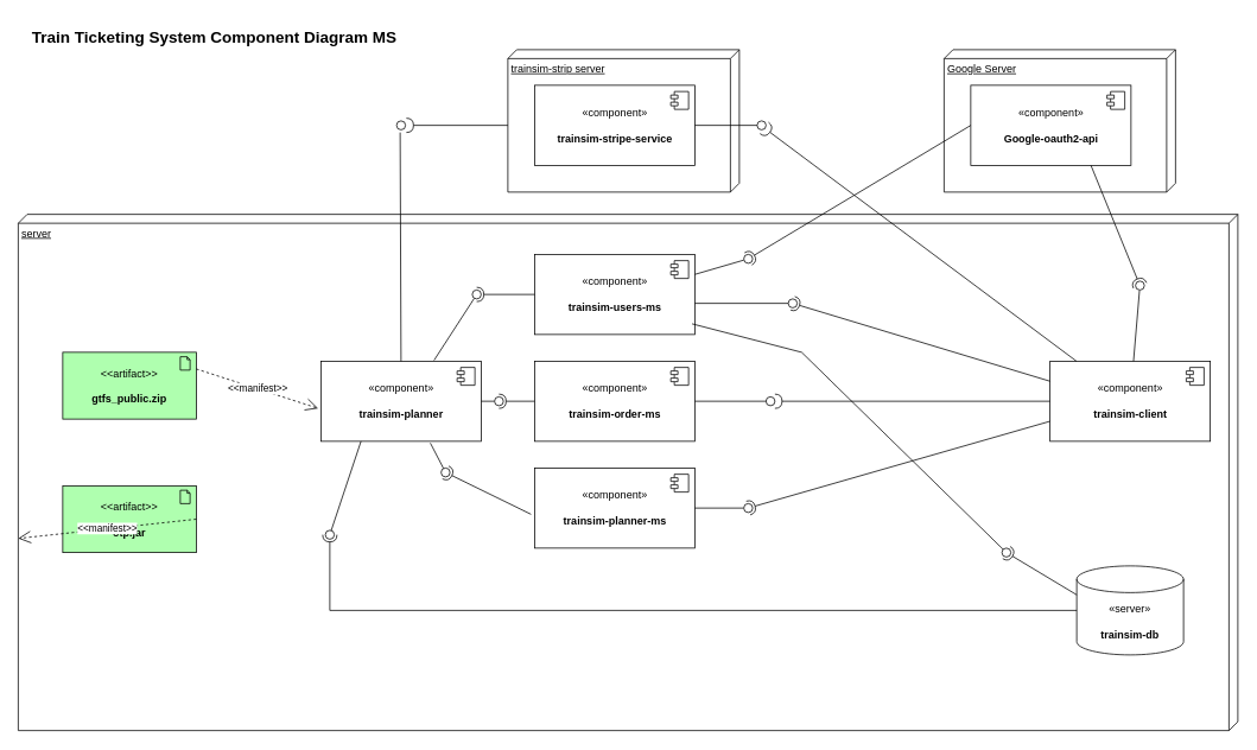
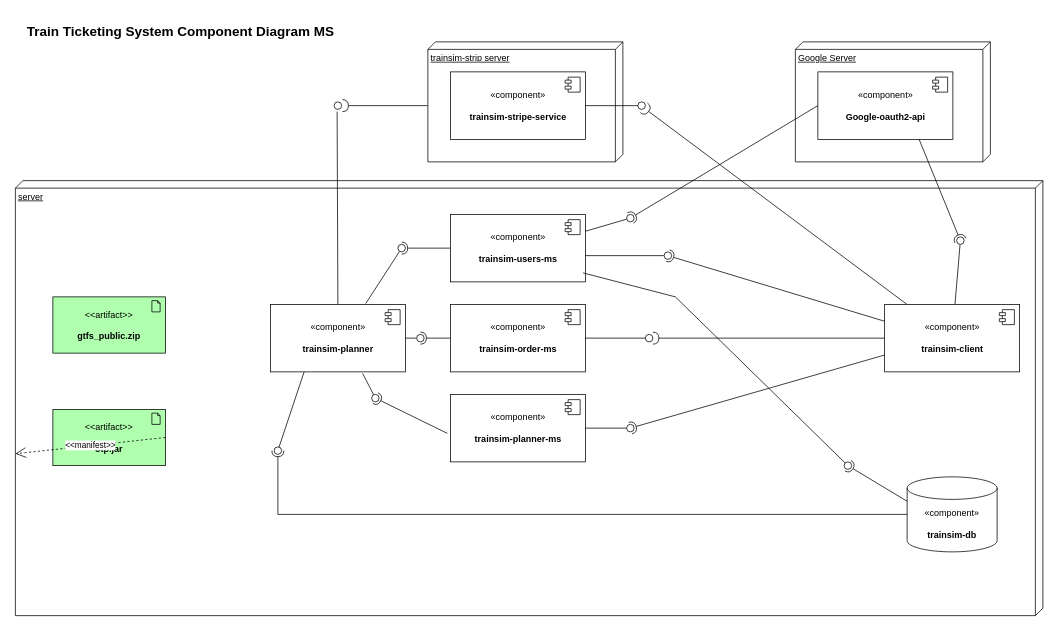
- <mxCell id="15" value="&amp;lt;&amp;lt;manifest&amp;gt;&amp;gt;" style="endArrow=open;endSize=12;dashed=1;html=1;exitX=1;exitY=0.25;exitDx=0;exitDy=0;exitPerimeter=0;entryX=-0.017;entryY=0.589;entryDx=0;entryDy=0;entryPerimeter=0;" edge="1" parent="1" source="13" target="4"><mxGeometry width="160" relative="1" as="geometry"><mxPoint x="220" y="435" as="sourcePoint" /><mxPoint x="346" y="440" as="targetPoint" /></mxGeometry></mxCell>
- <mxCell id="8" value="«server»&lt;br&gt;&lt;br&gt;&lt;b&gt;trainsim-db&lt;/b&gt;" style="shape=cylinder3;whiteSpace=wrap;html=1;boundedLbl=1;backgroundOutline=1;size=15;" vertex="1" parent="1"><mxGeometry x="1209" y="635" width="120" height="100" as="geometry" /></mxCell>
+ <mxCell id="8" value="«component»&lt;br&gt;&lt;br&gt;&lt;b&gt;trainsim-db&lt;/b&gt;" style="shape=cylinder3;whiteSpace=wrap;html=1;boundedLbl=1;backgroundOutline=1;size=15;" vertex="1" parent="1"><mxGeometry x="1209" y="635" width="120" height="100" as="geometry" /></mxCell>
